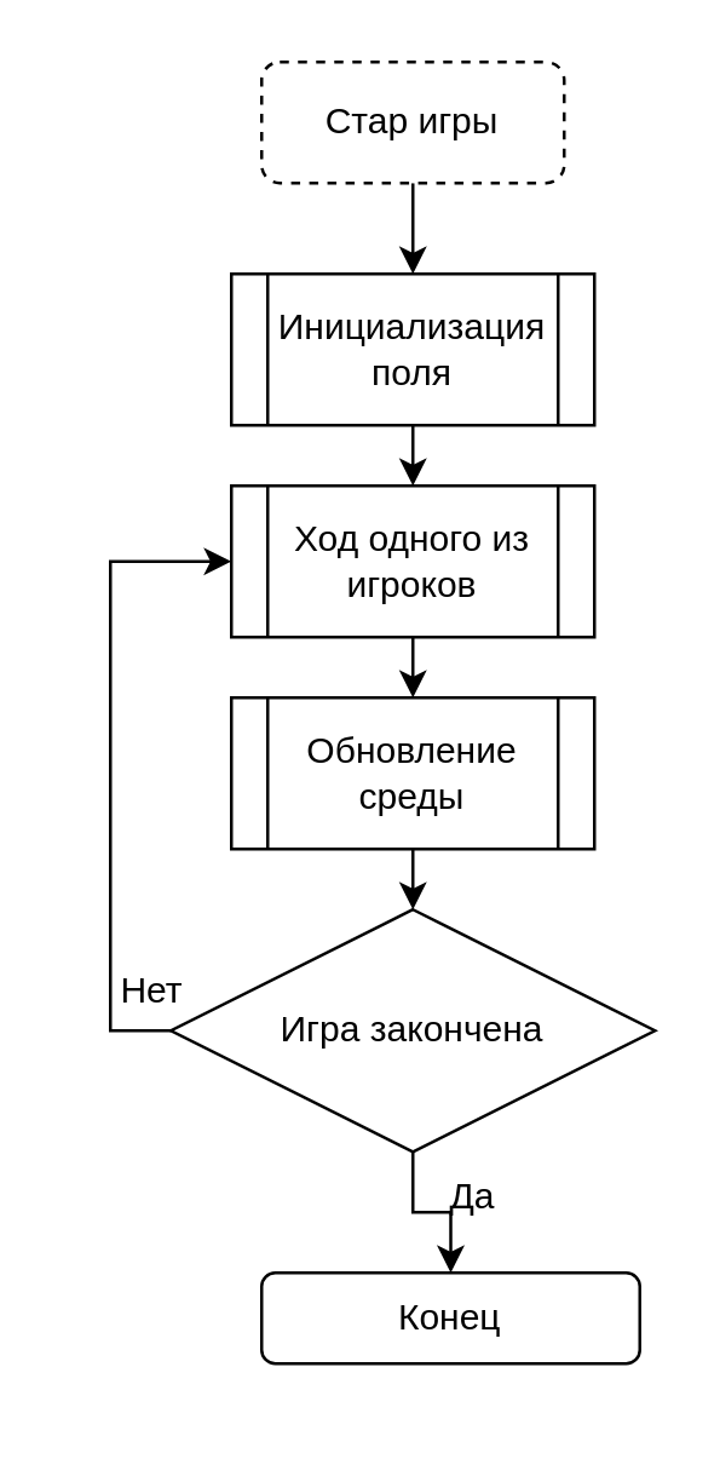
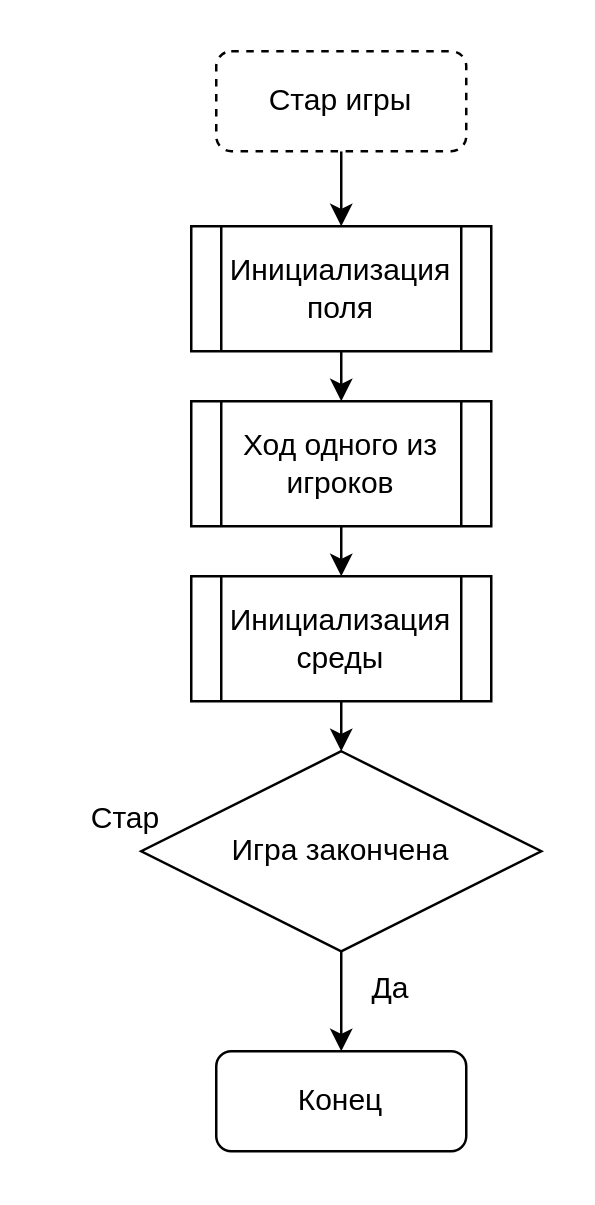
- <mxCell id="9" value="Обновление среды" style="shape=process;whiteSpace=wrap;html=1;backgroundOutline=1;" vertex="1" parent="1"><mxGeometry x="76" y="230" width="120" height="50" as="geometry" /></mxCell>
+ <mxCell id="9" value="Инициализация среды" style="shape=process;whiteSpace=wrap;html=1;backgroundOutline=1;" vertex="1" parent="1"><mxGeometry x="76" y="230" width="120" height="50" as="geometry" /></mxCell>
- <mxCell id="10" style="edgeStyle=orthogonalEdgeStyle;rounded=0;orthogonalLoop=1;jettySize=auto;html=1;exitX=0;exitY=0.5;exitDx=0;exitDy=0;entryX=0;entryY=0.5;entryDx=0;entryDy=0;" edge="1" parent="1" source="12" target="7"><mxGeometry relative="1" as="geometry" /></mxCell>
- <mxCell id="13" value="Нет" style="text;html=1;strokeColor=none;fillColor=none;align=center;verticalAlign=middle;whiteSpace=wrap;rounded=0;" vertex="1" parent="1"><mxGeometry x="20" y="312" width="60" height="30" as="geometry" /></mxCell>
+ <mxCell id="13" value="Стар" style="text;html=1;strokeColor=none;fillColor=none;align=center;verticalAlign=middle;whiteSpace=wrap;rounded=0;" vertex="1" parent="1"><mxGeometry x="20" y="312" width="60" height="30" as="geometry" /></mxCell>
- <mxCell id="14" value="Конец" style="rounded=1;whiteSpace=wrap;html=1;" vertex="1" parent="1"><mxGeometry x="86" y="420" width="125" height="30" as="geometry" /></mxCell>
+ <mxCell id="14" value="Конец" style="rounded=1;whiteSpace=wrap;html=1;" vertex="1" parent="1"><mxGeometry x="86" y="420" width="100" height="40" as="geometry" /></mxCell>
